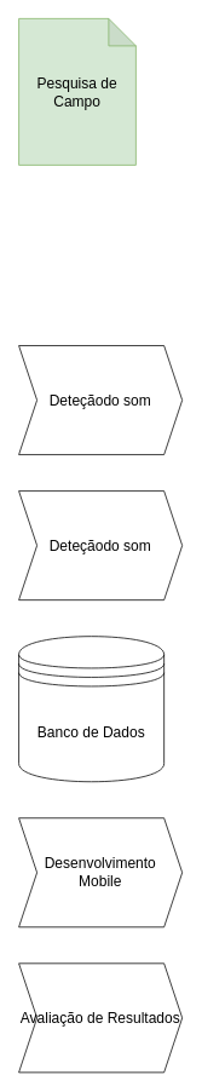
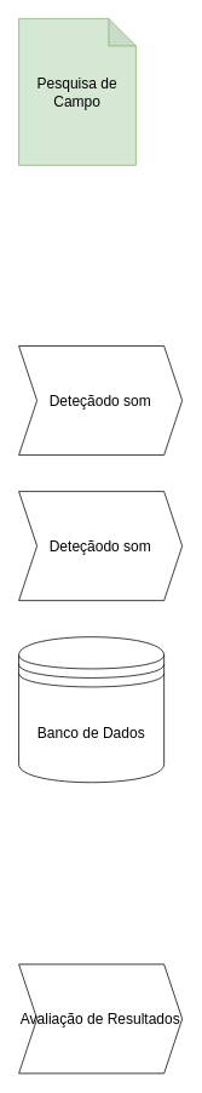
- <mxCell id="6" value="&lt;span style=&quot;font-size: 16px;&quot;&gt;Desenvolvimento&lt;/span&gt;&lt;div&gt;&lt;span style=&quot;font-size: 16px;&quot;&gt;Mobile&lt;/span&gt;&lt;/div&gt;" style="shape=step;perimeter=stepPerimeter;whiteSpace=wrap;html=1;fixedSize=1;" vertex="1" parent="1"><mxGeometry x="20" y="900" width="180" height="120" as="geometry" /></mxCell>
